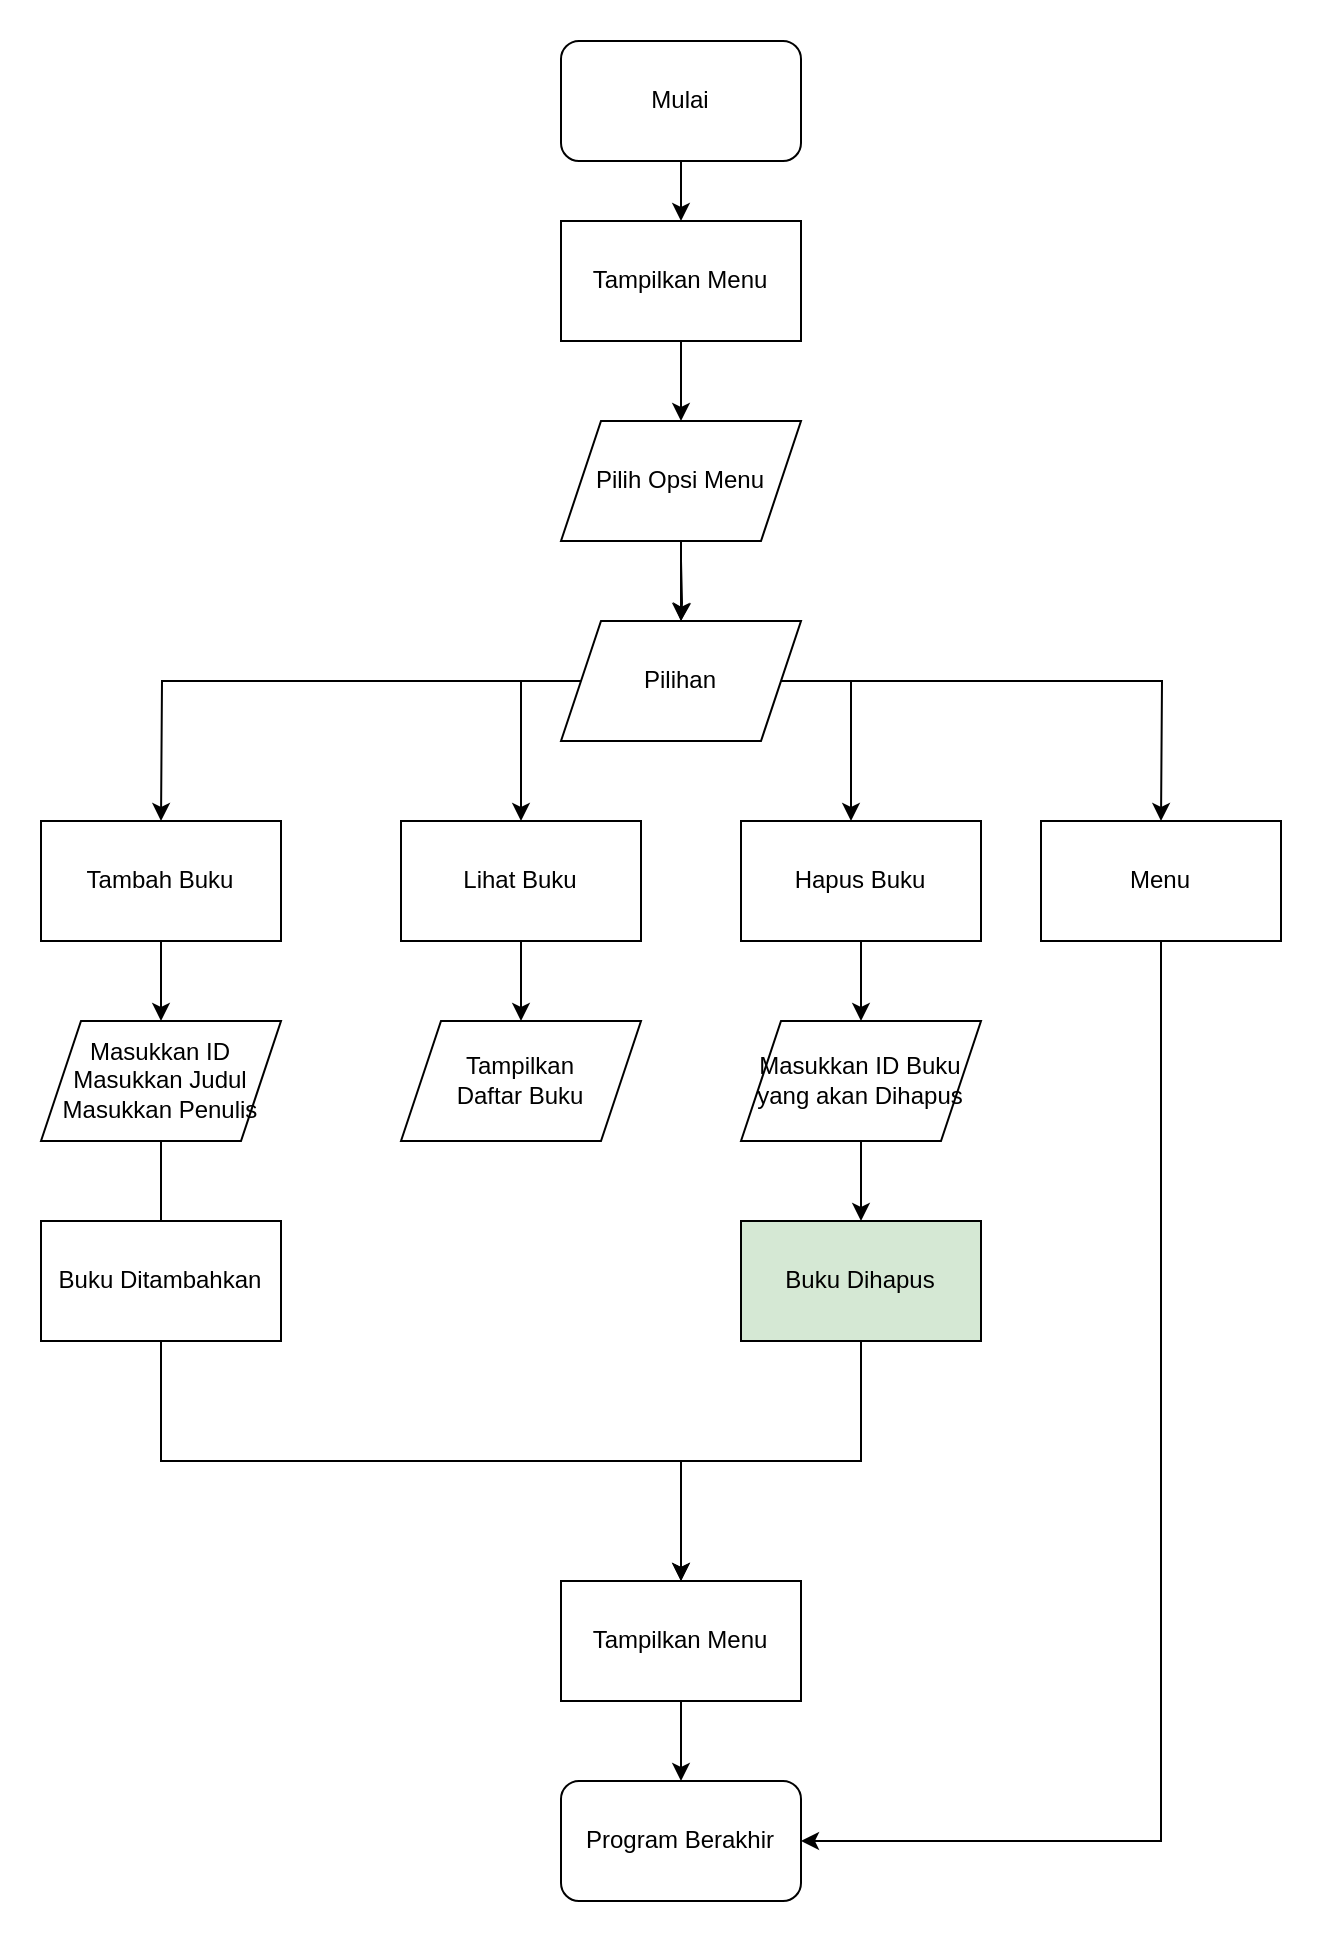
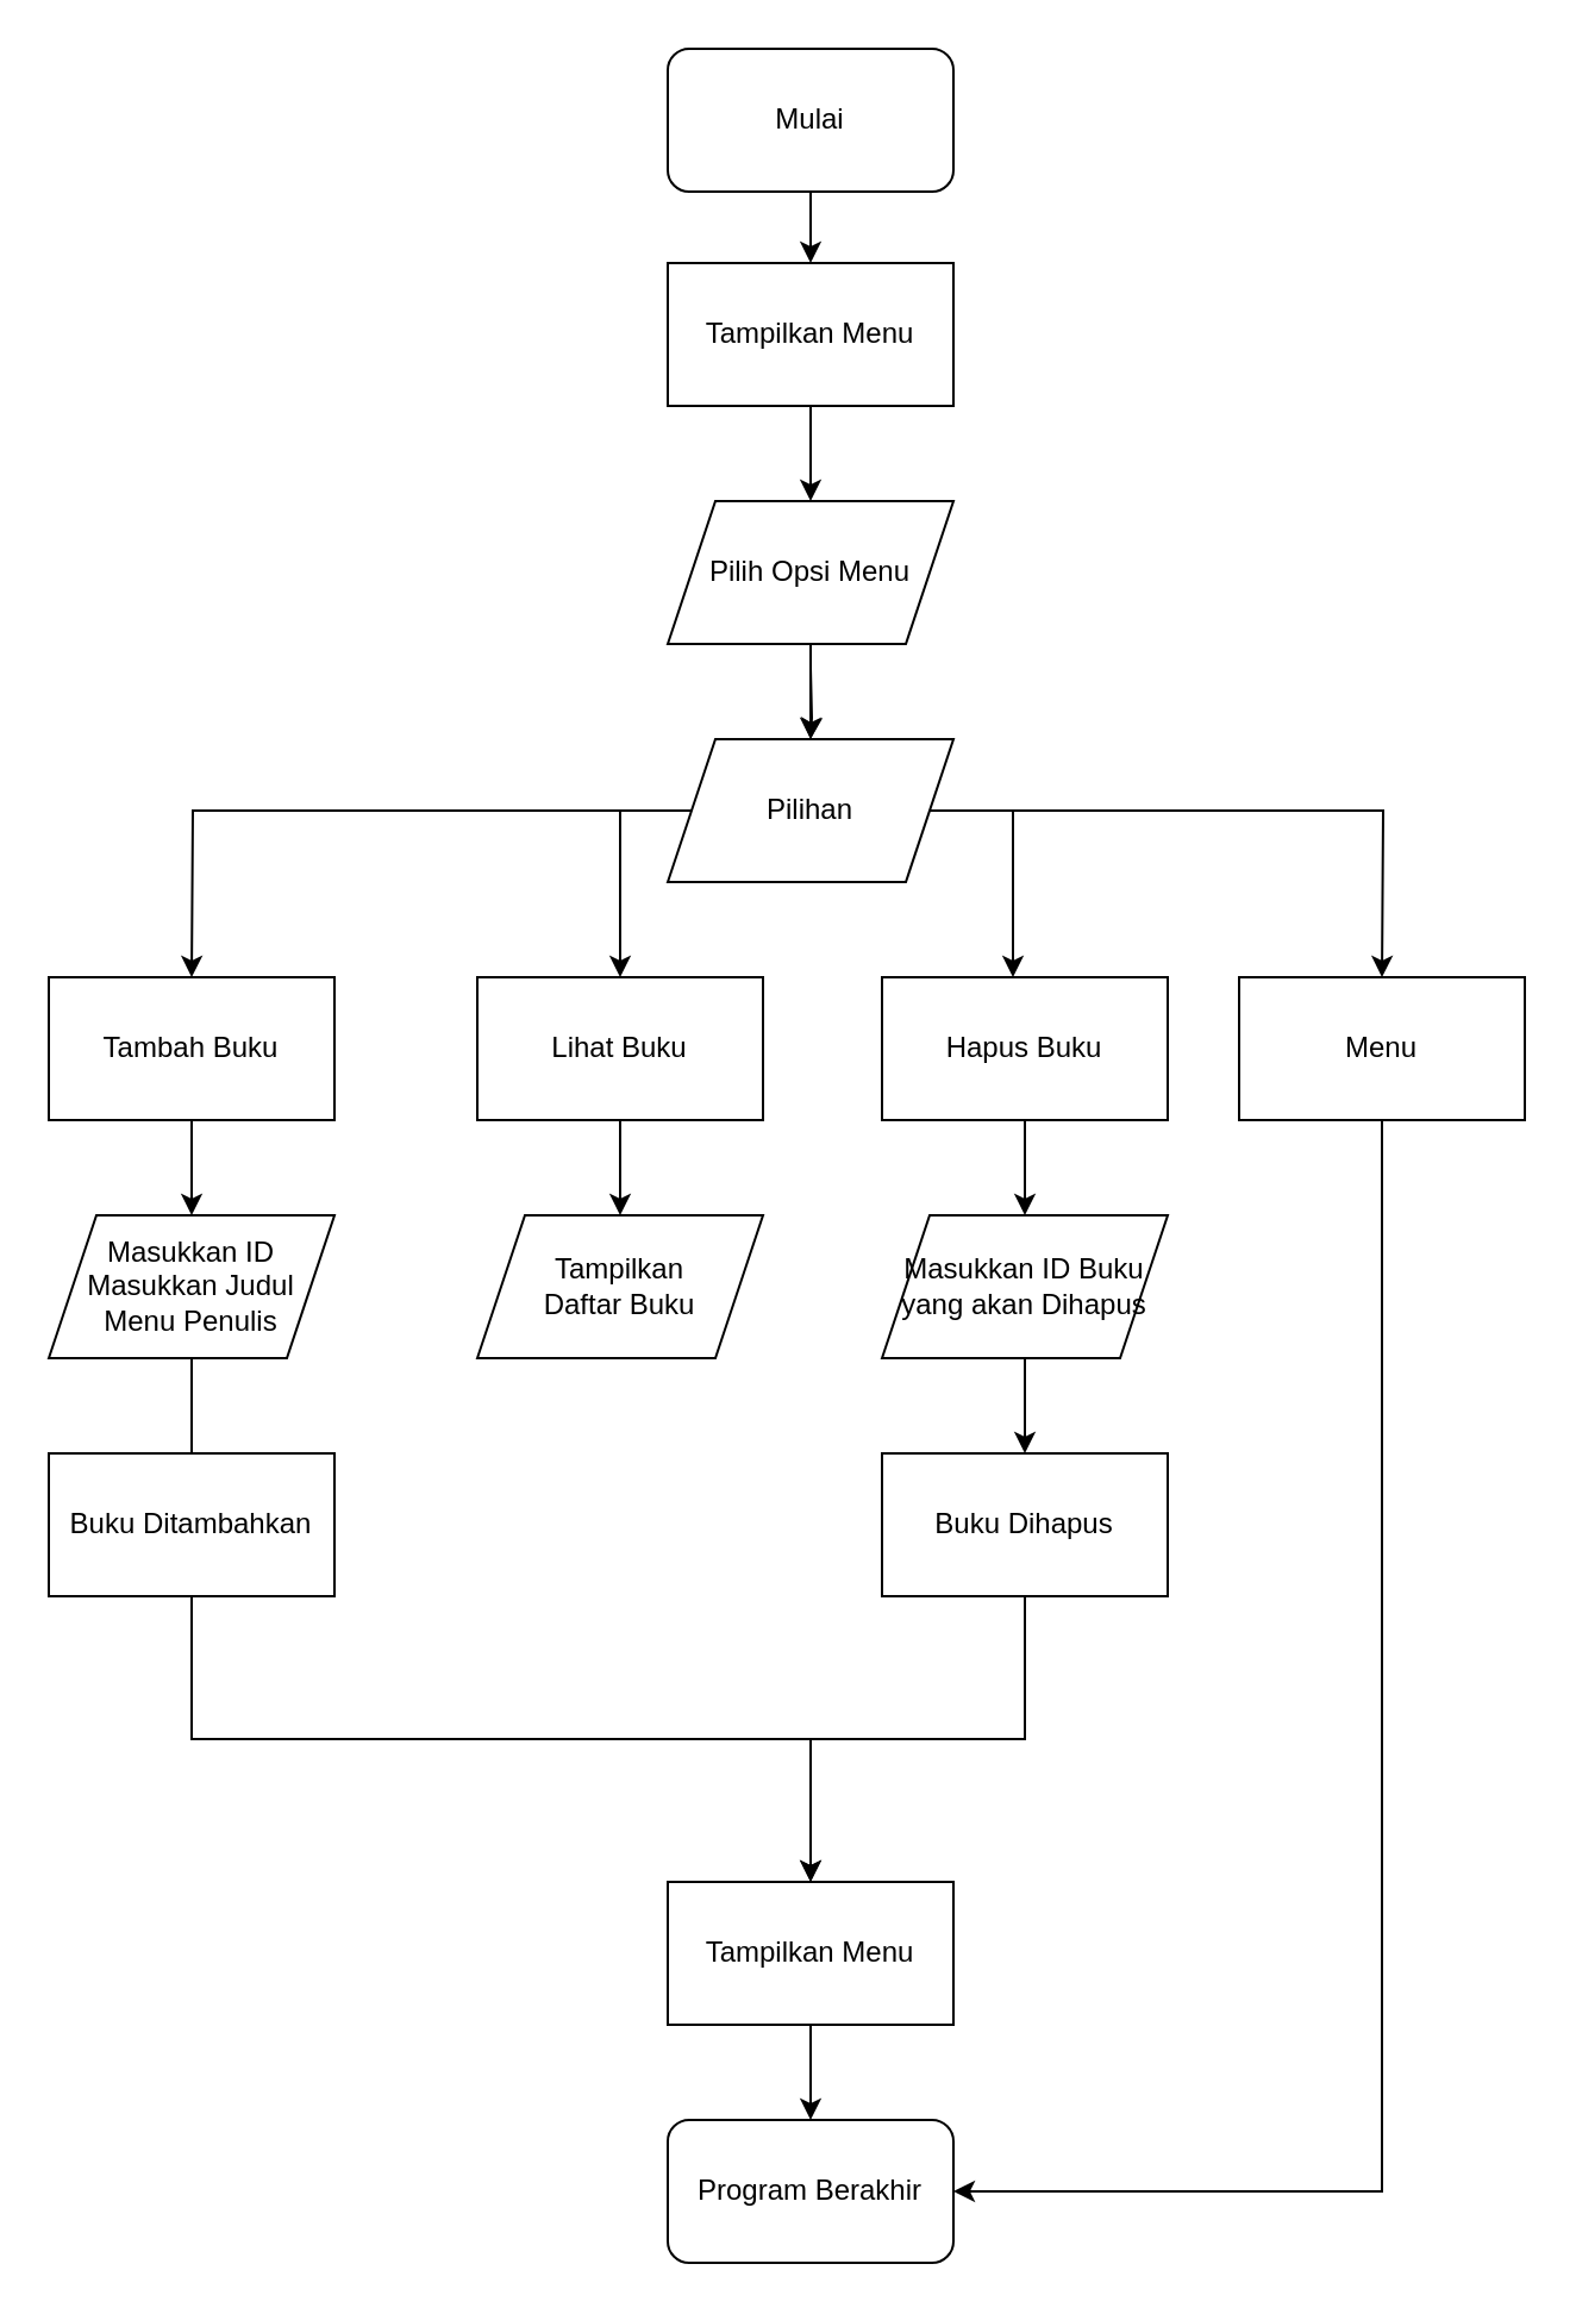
- <mxCell id="23" value="Masukkan ID&lt;div&gt;Masukkan Judul&lt;/div&gt;&lt;div&gt;Masukkan Penulis&lt;/div&gt;" style="shape=parallelogram;perimeter=parallelogramPerimeter;whiteSpace=wrap;html=1;fixedSize=1;" vertex="1" parent="1"><mxGeometry x="20" y="510" width="120" height="60" as="geometry" /></mxCell>
+ <mxCell id="23" value="Masukkan ID&lt;div&gt;Masukkan Judul&lt;/div&gt;&lt;div&gt;Menu Penulis&lt;/div&gt;" style="shape=parallelogram;perimeter=parallelogramPerimeter;whiteSpace=wrap;html=1;fixedSize=1;" vertex="1" parent="1"><mxGeometry x="20" y="510" width="120" height="60" as="geometry" /></mxCell>
- <mxCell id="28" value="Buku Dihapus" style="rounded=0;whiteSpace=wrap;html=1;fillColor=#d5e8d4;" vertex="1" parent="1"><mxGeometry x="370" y="610" width="120" height="60" as="geometry" /></mxCell>
+ <mxCell id="28" value="Buku Dihapus" style="rounded=0;whiteSpace=wrap;html=1;" vertex="1" parent="1"><mxGeometry x="370" y="610" width="120" height="60" as="geometry" /></mxCell>
